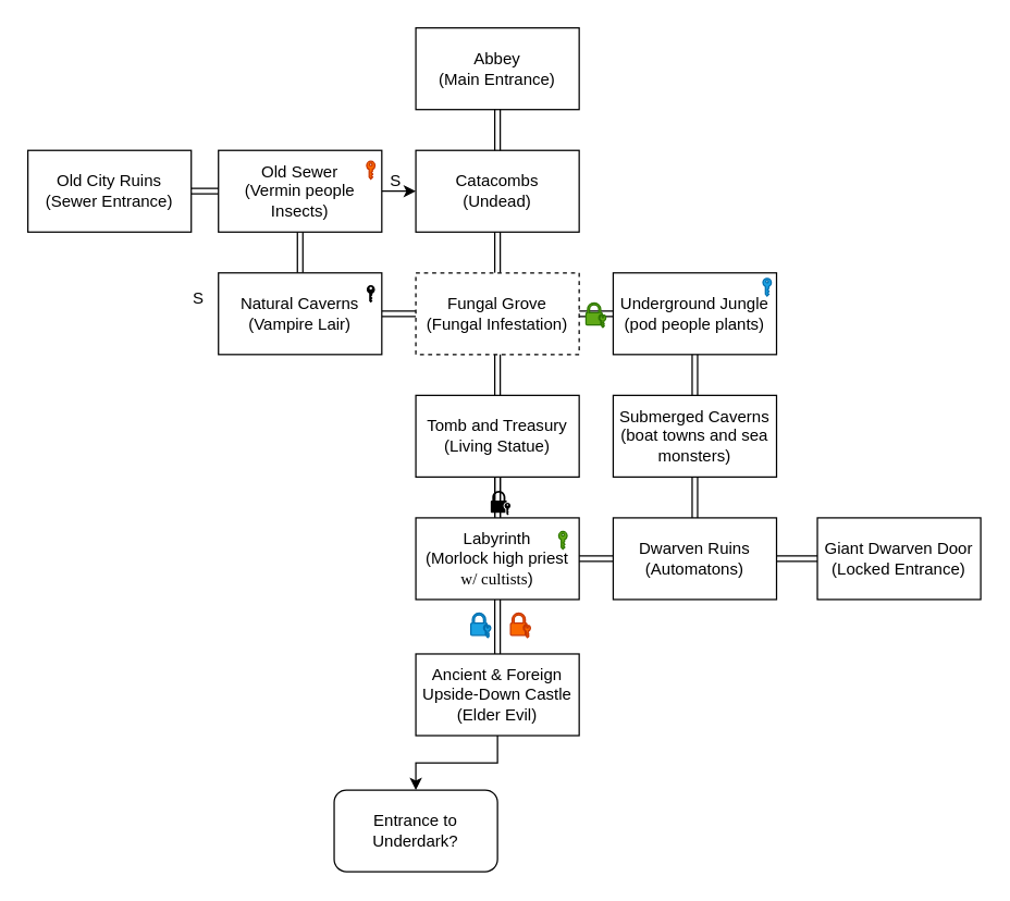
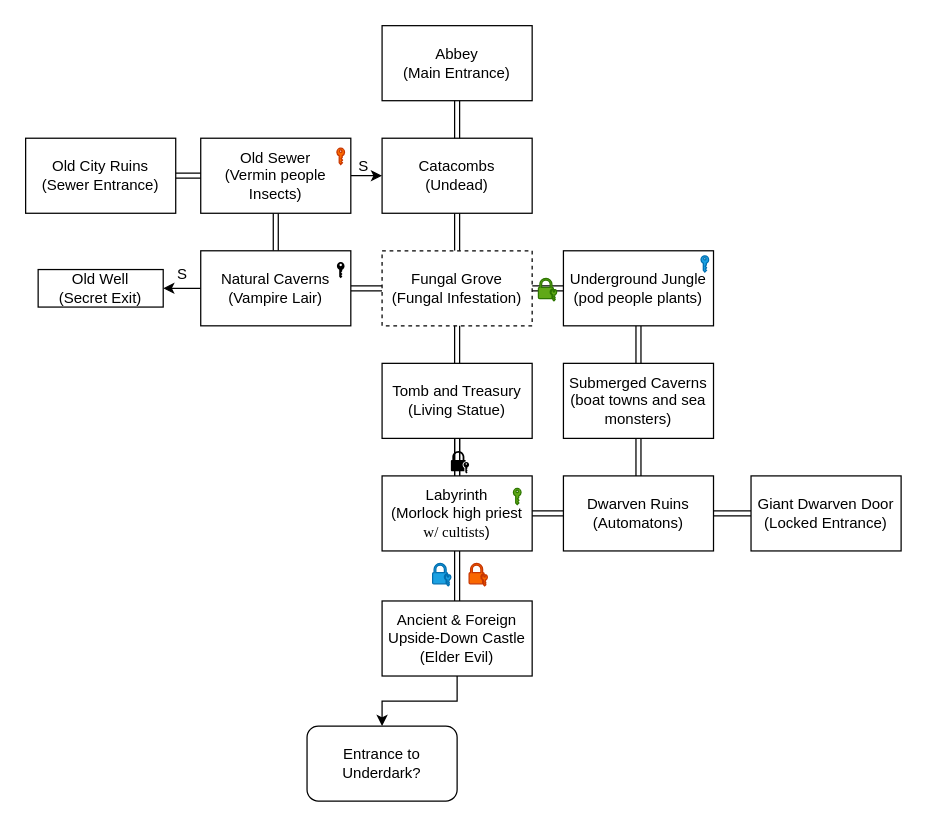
+ <mxCell id="19" value="Old Well&lt;br&gt;(Secret Exit)" style="rounded=0;whiteSpace=wrap;html=1;" parent="1" vertex="1"><mxGeometry x="30" y="215" width="100" height="30" as="geometry" /></mxCell>
+ <mxCell id="15" value="" style="edgeStyle=orthogonalEdgeStyle;rounded=0;orthogonalLoop=1;jettySize=auto;html=1;" parent="1" source="16" target="19" edge="1"><mxGeometry relative="1" as="geometry" /></mxCell>
